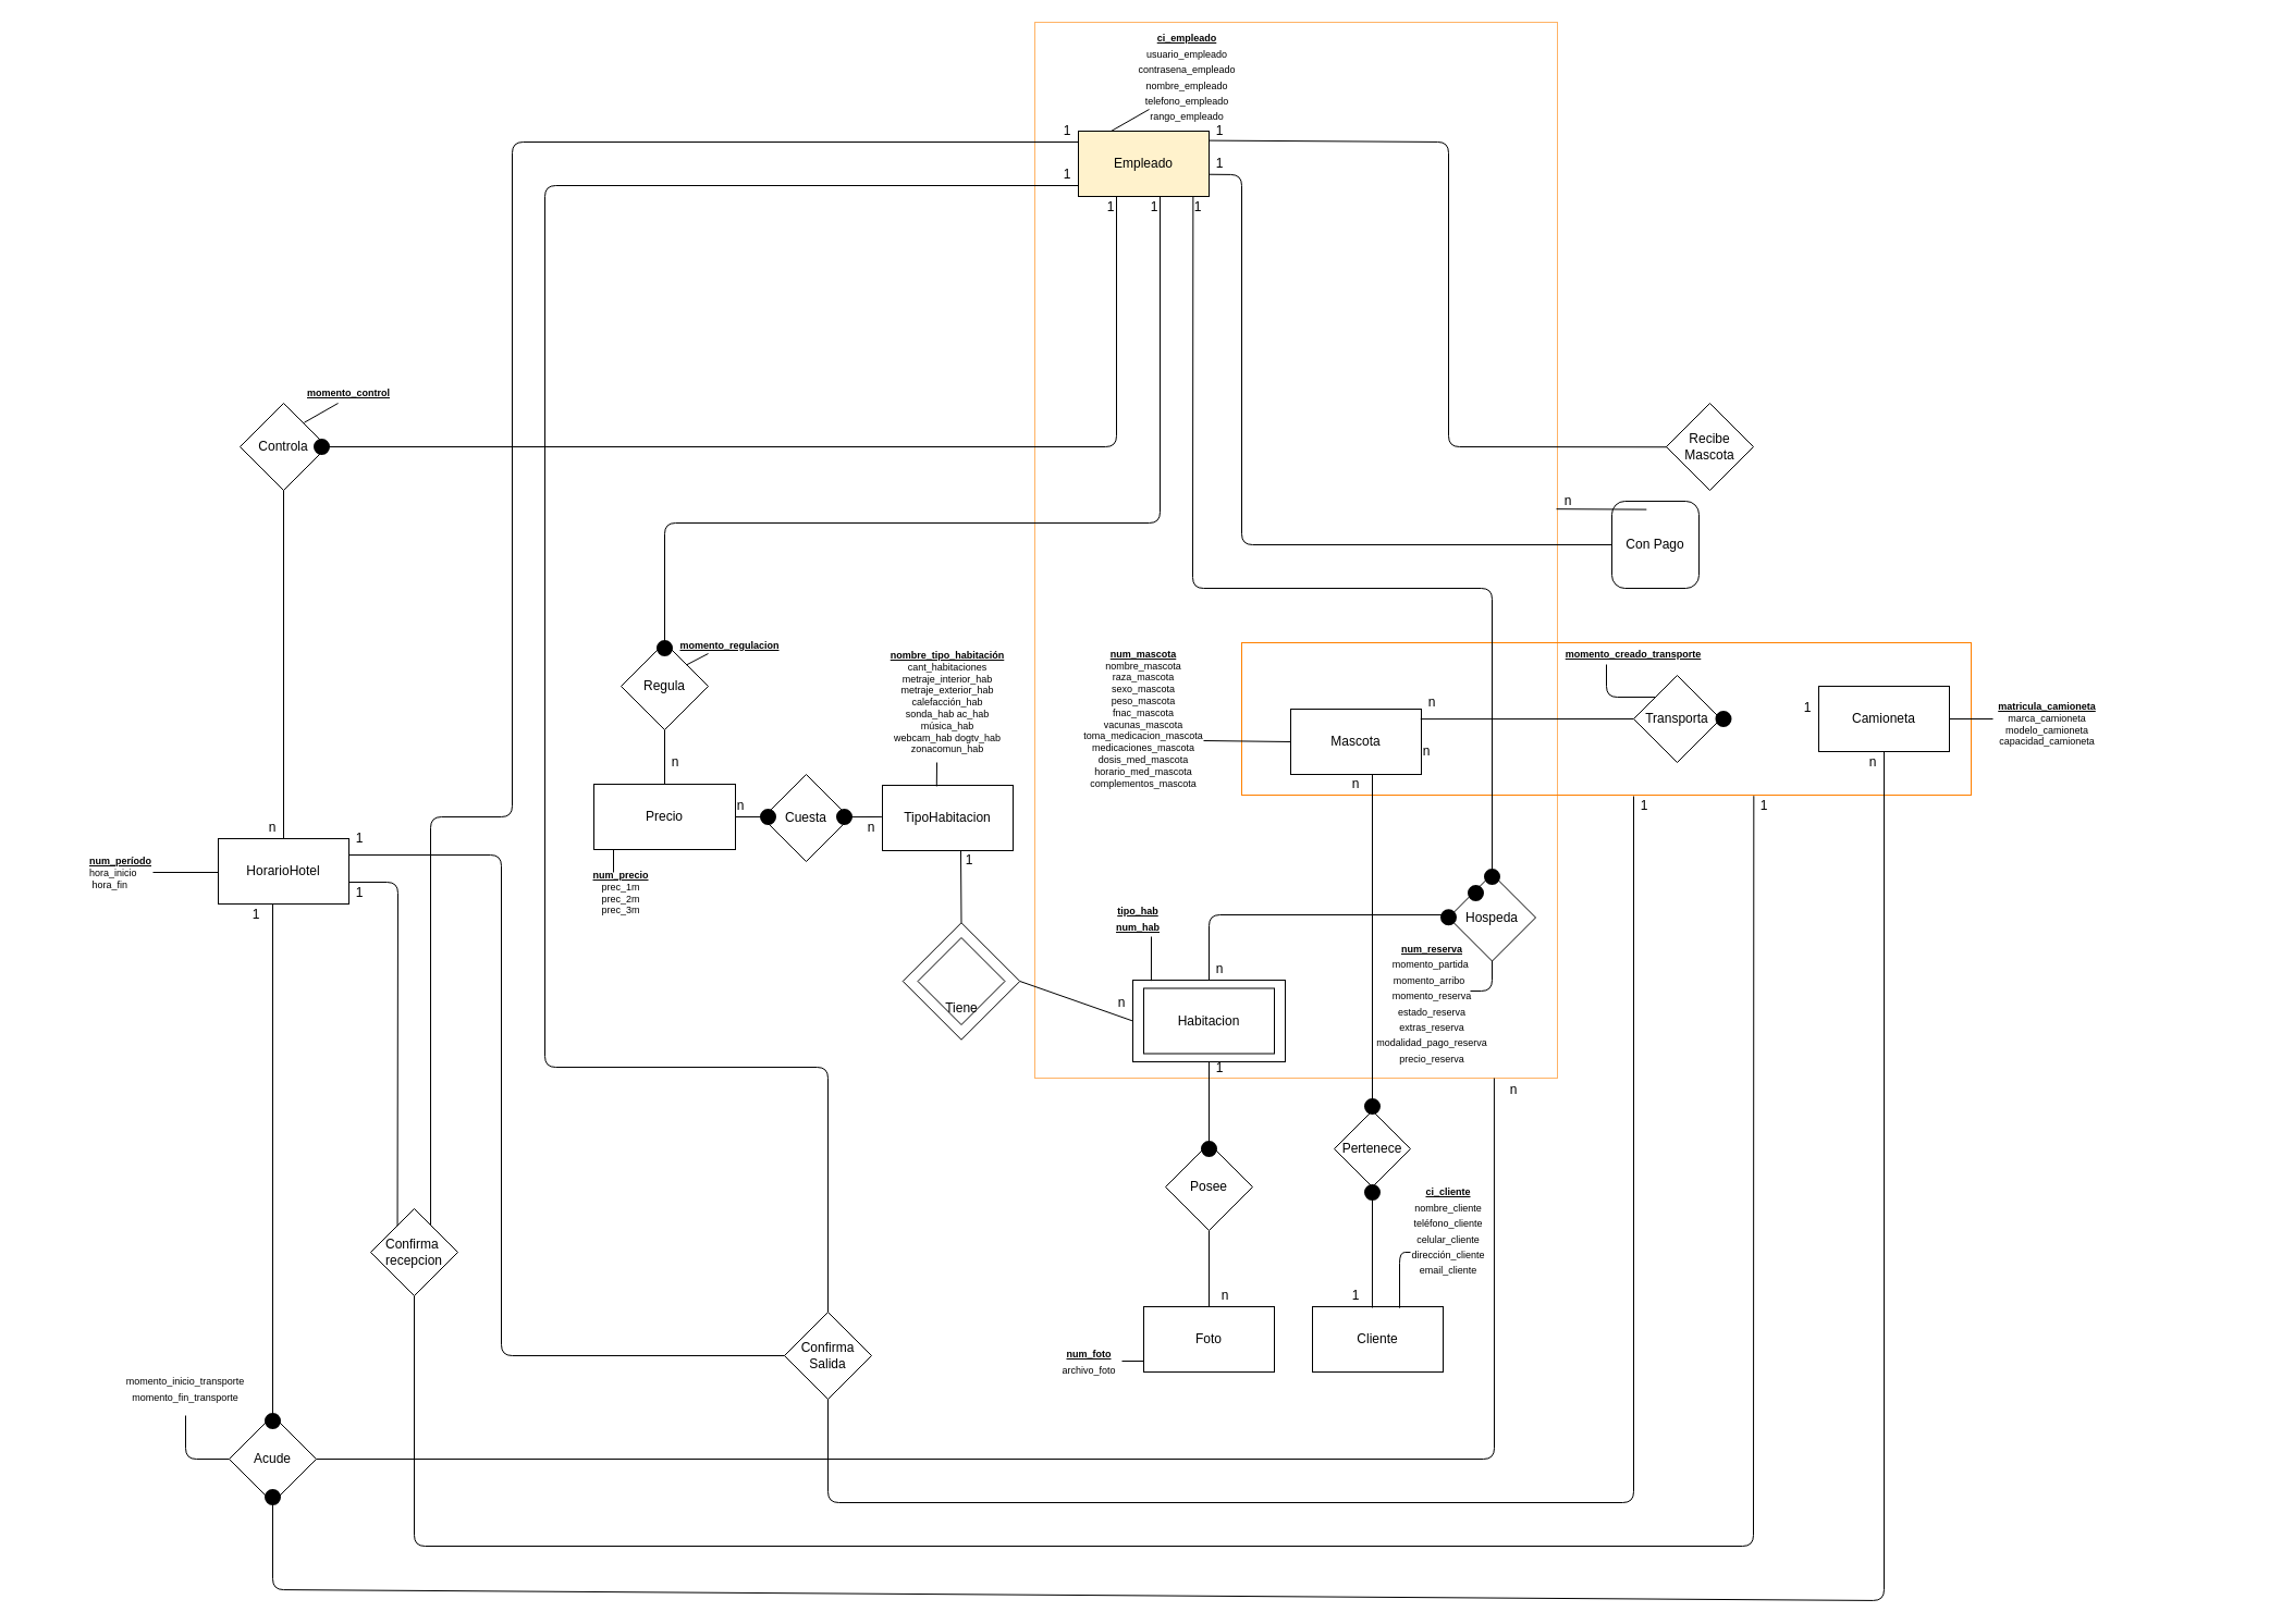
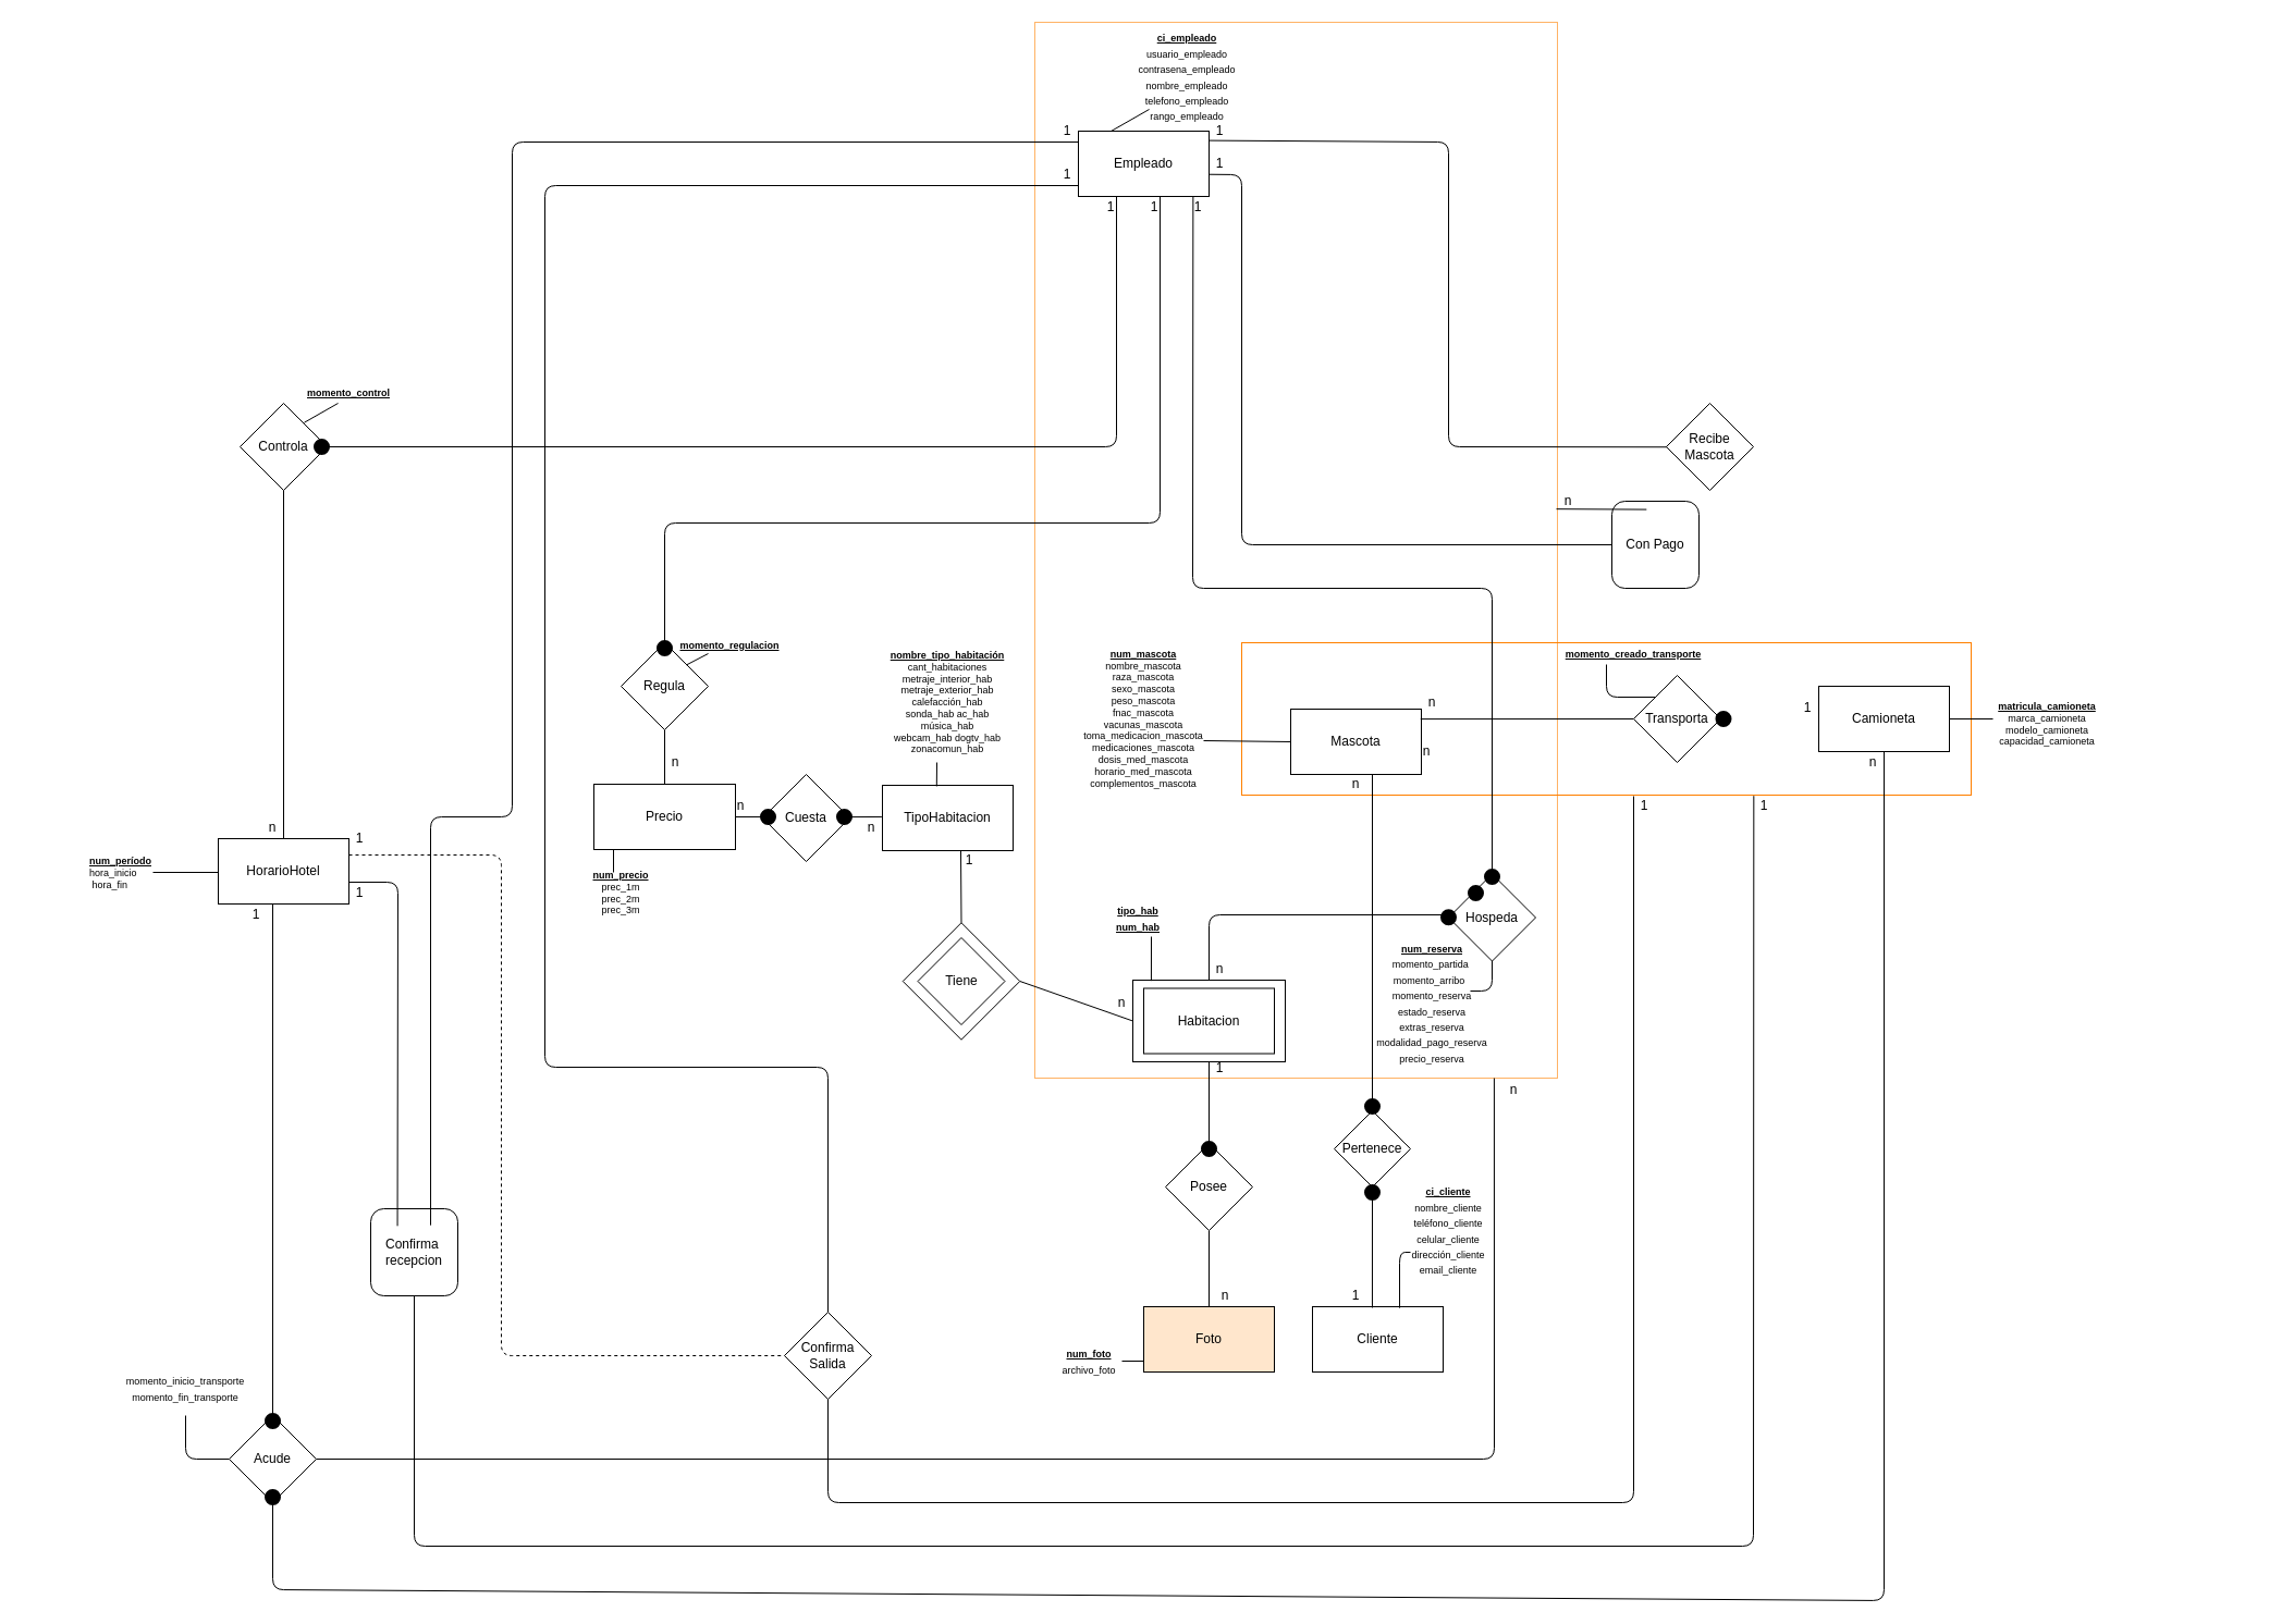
- <mxCell id="7" value="Empleado" style="rounded=0;whiteSpace=wrap;html=1;fillColor=#fff2cc;" parent="1" vertex="1"><mxGeometry x="990" y="120" width="120" height="60" as="geometry" /></mxCell>
+ <mxCell id="7" value="Empleado" style="rounded=0;whiteSpace=wrap;html=1;" parent="1" vertex="1"><mxGeometry x="990" y="120" width="120" height="60" as="geometry" /></mxCell>
- <mxCell id="90" value="Tiene" style="text;html=1;strokeColor=none;fillColor=none;align=center;verticalAlign=middle;whiteSpace=wrap;rounded=0;" parent="1" vertex="1"><mxGeometry x="862.5" y="916" width="40" height="20" as="geometry" /></mxCell>
+ <mxCell id="90" value="Tiene" style="text;html=1;strokeColor=none;fillColor=none;align=center;verticalAlign=middle;whiteSpace=wrap;rounded=0;" parent="1" vertex="1"><mxGeometry x="862.5" y="891" width="40" height="20" as="geometry" /></mxCell>
- <mxCell id="39" value="" style="endArrow=none;html=1;strokeColor=#000000;entryX=0;entryY=0.5;entryDx=0;entryDy=0;exitX=1;exitY=0.25;exitDx=0;exitDy=0;" parent="1" source="17" target="37" edge="1"><mxGeometry width="50" height="50" relative="1" as="geometry"><mxPoint x="380" y="790" as="sourcePoint" /><mxPoint x="830" y="1180" as="targetPoint" /><Array as="points"><mxPoint x="460" y="785" /><mxPoint x="460" y="1245" /><mxPoint x="720" y="1245" /></Array></mxGeometry></mxCell>
+ <mxCell id="39" value="" style="endArrow=none;html=1;strokeColor=#000000;entryX=0;entryY=0.5;entryDx=0;entryDy=0;exitX=1;exitY=0.25;exitDx=0;exitDy=0;dashed=1;" parent="1" source="17" target="37" edge="1"><mxGeometry width="50" height="50" relative="1" as="geometry"><mxPoint x="380" y="790" as="sourcePoint" /><mxPoint x="830" y="1180" as="targetPoint" /><Array as="points"><mxPoint x="460" y="785" /><mxPoint x="460" y="1245" /><mxPoint x="720" y="1245" /></Array></mxGeometry></mxCell>
- <mxCell id="40" value="Confirma&amp;nbsp;&lt;br&gt;recepcion" style="rhombus;whiteSpace=wrap;html=1;strokeColor=#000000;strokeWidth=1;fillColor=#FFFFFF;" parent="1" vertex="1"><mxGeometry x="340" y="1110" width="80" height="80" as="geometry" /></mxCell>
+ <mxCell id="40" value="Confirma&amp;nbsp;&lt;br&gt;recepcion" style="whiteSpace=wrap;html=1;strokeColor=#000000;strokeWidth=1;fillColor=#FFFFFF;rounded=1;" parent="1" vertex="1"><mxGeometry x="340" y="1110" width="80" height="80" as="geometry" /></mxCell>
- <mxCell id="80" value="Foto" style="rounded=0;whiteSpace=wrap;html=1;" parent="1" vertex="1"><mxGeometry x="1050" y="1200" width="120" height="60" as="geometry" /></mxCell>
+ <mxCell id="80" value="Foto" style="rounded=0;whiteSpace=wrap;html=1;fillColor=#ffe6cc;" parent="1" vertex="1"><mxGeometry x="1050" y="1200" width="120" height="60" as="geometry" /></mxCell>
